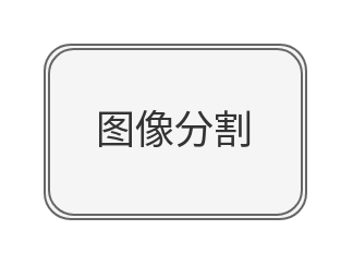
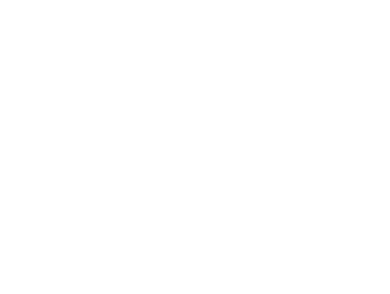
- <mxCell id="2" value="&lt;font style=&quot;font-size: 18px&quot;&gt;图像分割&lt;/font&gt;" style="shape=ext;double=1;rounded=1;whiteSpace=wrap;html=1;fillColor=#f5f5f5;strokeColor=#666666;fontColor=#333333;" parent="1" vertex="1"><mxGeometry x="20" y="20" width="120" height="80" as="geometry" /></mxCell>
